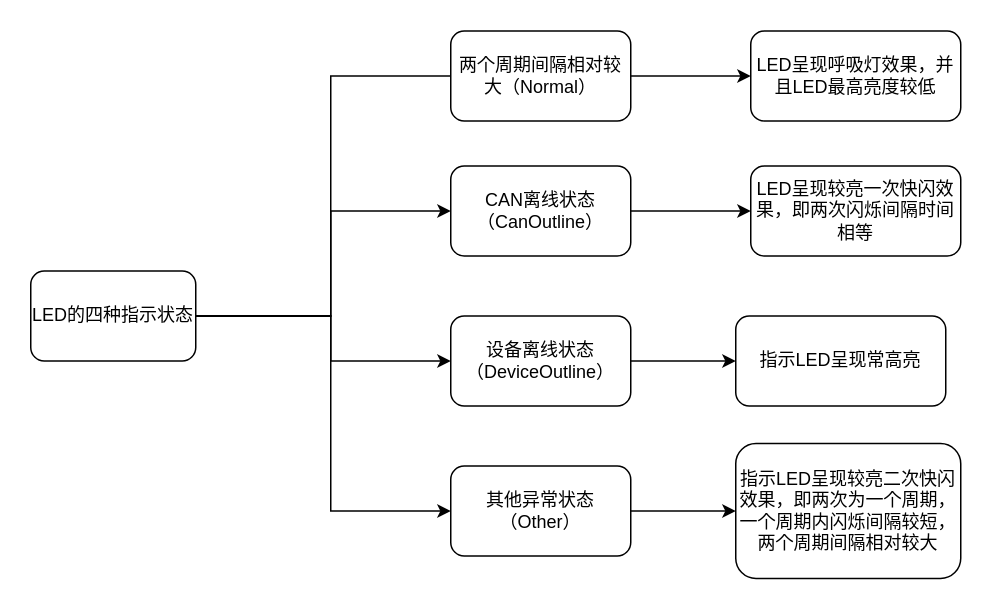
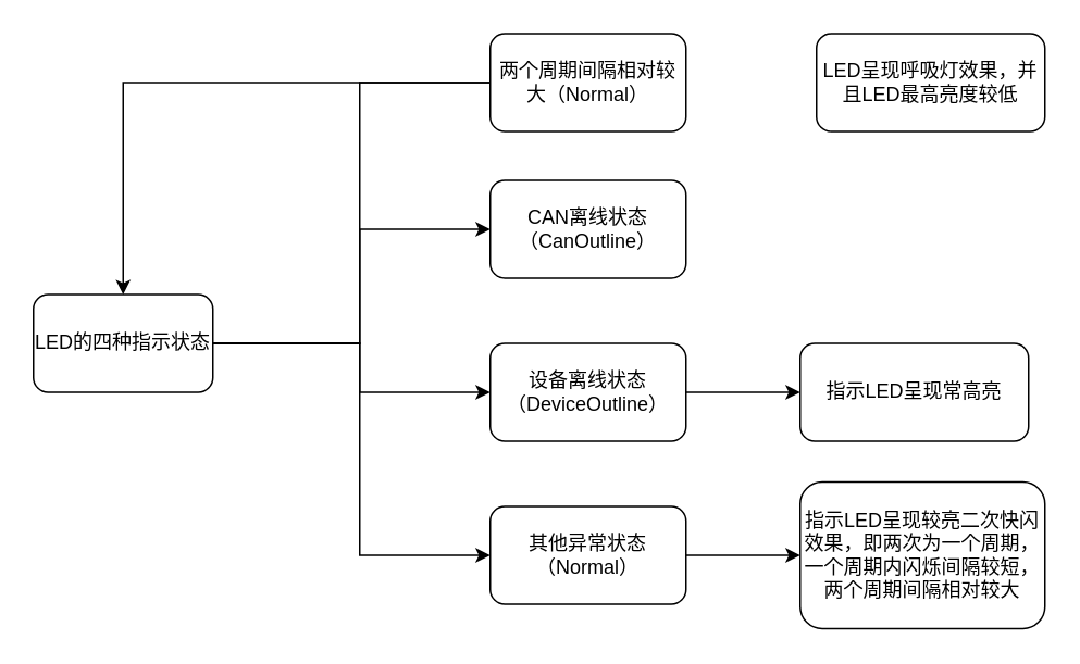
- <mxCell id="7" value="" style="edgeStyle=orthogonalEdgeStyle;rounded=0;orthogonalLoop=1;jettySize=auto;html=1;" edge="1" parent="1" source="8" target="15"><mxGeometry relative="1" as="geometry" /></mxCell>
+ <mxCell id="7" value="" style="edgeStyle=orthogonalEdgeStyle;rounded=0;orthogonalLoop=1;jettySize=auto;html=1;" edge="1" parent="1" source="8" target="6"><mxGeometry relative="1" as="geometry" /></mxCell>
- <mxCell id="9" value="" style="edgeStyle=orthogonalEdgeStyle;rounded=0;orthogonalLoop=1;jettySize=auto;html=1;" edge="1" parent="1" source="10" target="16"><mxGeometry relative="1" as="geometry" /></mxCell>
- <mxCell id="16" value="LED呈现较亮一次快闪效果，即两次闪烁间隔时间相等" style="rounded=1;whiteSpace=wrap;html=1;" vertex="1" parent="1"><mxGeometry x="500" y="110" width="140" height="60" as="geometry" /></mxCell>
- <mxCell id="14" value="其他异常状态（Other）" style="rounded=1;whiteSpace=wrap;html=1;" vertex="1" parent="1"><mxGeometry x="300" y="310" width="120" height="60" as="geometry" /></mxCell>
+ <mxCell id="14" value="其他异常状态（Normal）" style="rounded=1;whiteSpace=wrap;html=1;" vertex="1" parent="1"><mxGeometry x="300" y="310" width="120" height="60" as="geometry" /></mxCell>
